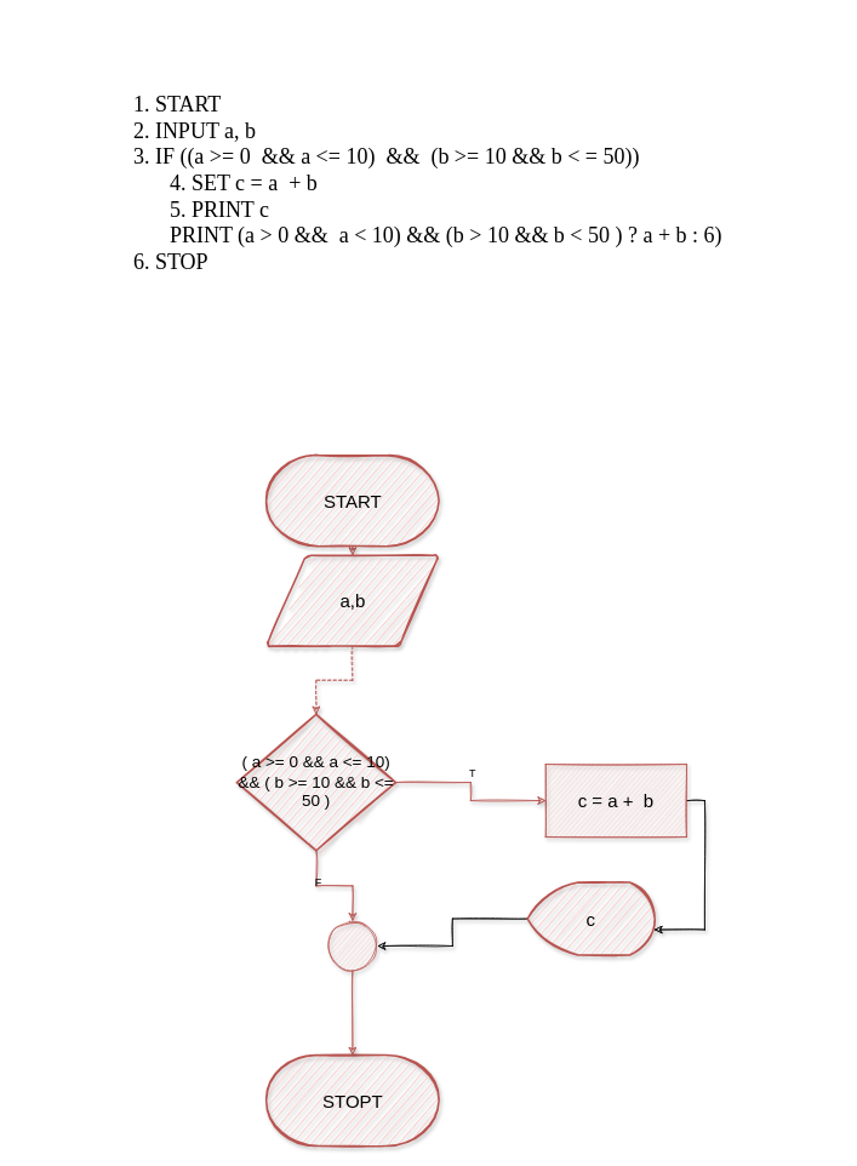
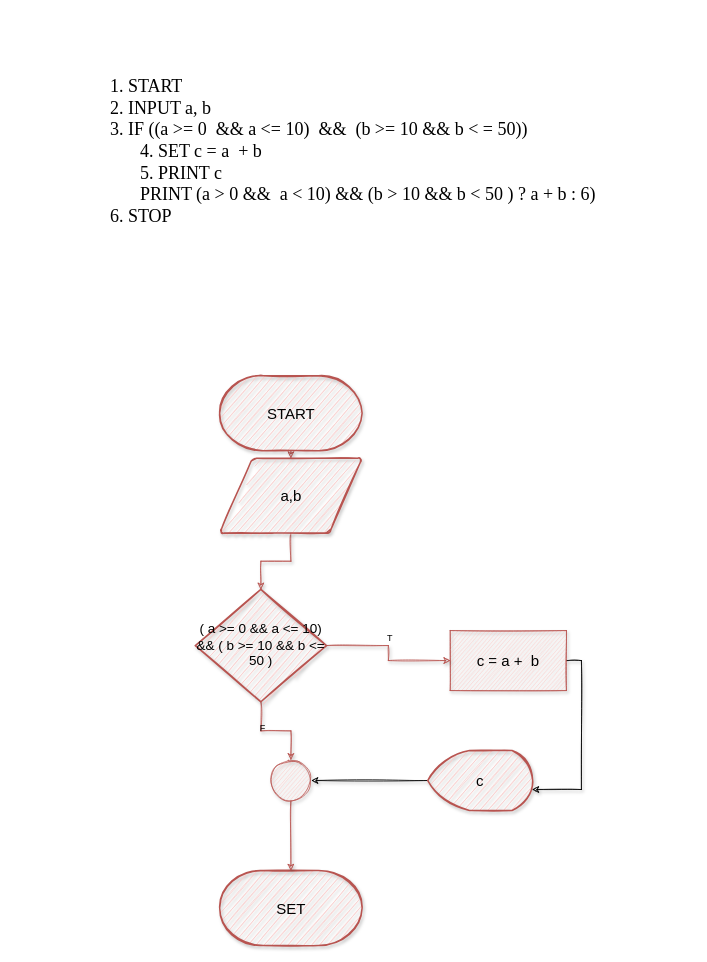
- <mxCell id="5" style="edgeStyle=orthogonalEdgeStyle;rounded=0;orthogonalLoop=1;jettySize=auto;html=1;exitX=0.5;exitY=1;exitDx=0;exitDy=0;entryX=0.5;entryY=0;entryDx=0;entryDy=0;entryPerimeter=0;fillColor=#f8cecc;strokeColor=#b85450;sketch=1;shadow=1;dashed=1;" edge="1" parent="1" source="6" target="11"><mxGeometry relative="1" as="geometry" /></mxCell>
+ <mxCell id="5" style="edgeStyle=orthogonalEdgeStyle;rounded=0;orthogonalLoop=1;jettySize=auto;html=1;exitX=0.5;exitY=1;exitDx=0;exitDy=0;entryX=0.5;entryY=0;entryDx=0;entryDy=0;entryPerimeter=0;fillColor=#f8cecc;strokeColor=#b85450;sketch=1;shadow=1;" edge="1" parent="1" source="6" target="11"><mxGeometry relative="1" as="geometry" /></mxCell>
- <mxCell id="16" value="&lt;font style=&quot;font-size: 20px&quot;&gt;c&lt;/font&gt;" style="strokeWidth=2;html=1;shape=mxgraph.flowchart.display;whiteSpace=wrap;shadow=1;fillColor=#f8cecc;strokeColor=#b85450;sketch=1;" vertex="1" parent="1"><mxGeometry x="580" y="970" width="140" height="80" as="geometry" /></mxCell>
+ <mxCell id="16" value="&lt;font style=&quot;font-size: 20px&quot;&gt;c&lt;/font&gt;" style="strokeWidth=2;html=1;shape=mxgraph.flowchart.display;whiteSpace=wrap;shadow=1;fillColor=#f8cecc;strokeColor=#b85450;sketch=1;" vertex="1" parent="1"><mxGeometry x="570" y="1000" width="140" height="80" as="geometry" /></mxCell>
- <mxCell id="4" value="&lt;font style=&quot;font-size: 20px&quot;&gt;STOPT&lt;/font&gt;" style="strokeWidth=2;html=1;shape=mxgraph.flowchart.terminator;whiteSpace=wrap;fillColor=#f8cecc;strokeColor=#b85450;sketch=1;shadow=1;" vertex="1" parent="1"><mxGeometry x="292.5" y="1160" width="190" height="100" as="geometry" /></mxCell>
+ <mxCell id="4" value="&lt;font style=&quot;font-size: 20px&quot;&gt;SET&lt;/font&gt;" style="strokeWidth=2;html=1;shape=mxgraph.flowchart.terminator;whiteSpace=wrap;fillColor=#f8cecc;strokeColor=#b85450;sketch=1;shadow=1;" vertex="1" parent="1"><mxGeometry x="292.5" y="1160" width="190" height="100" as="geometry" /></mxCell>
